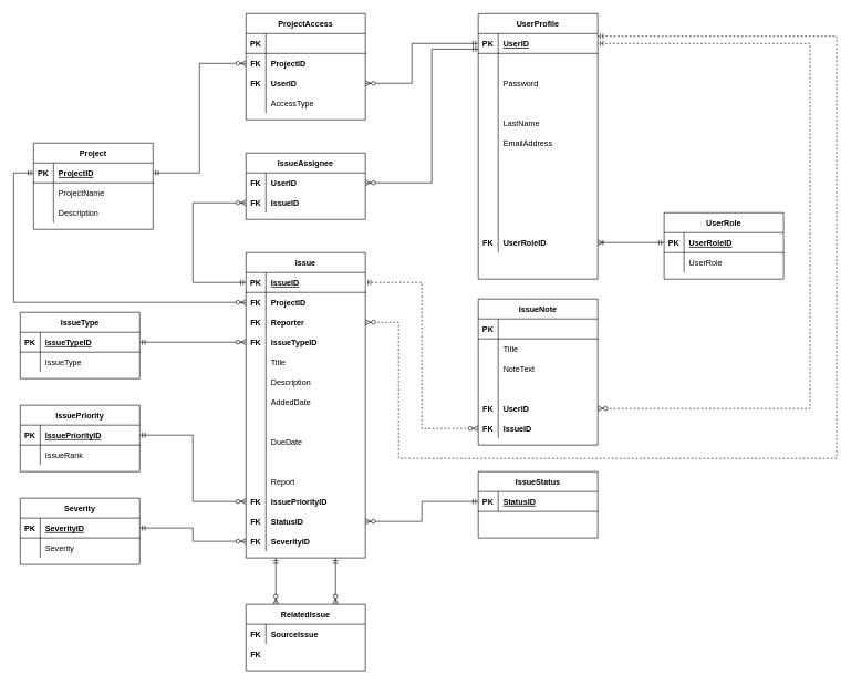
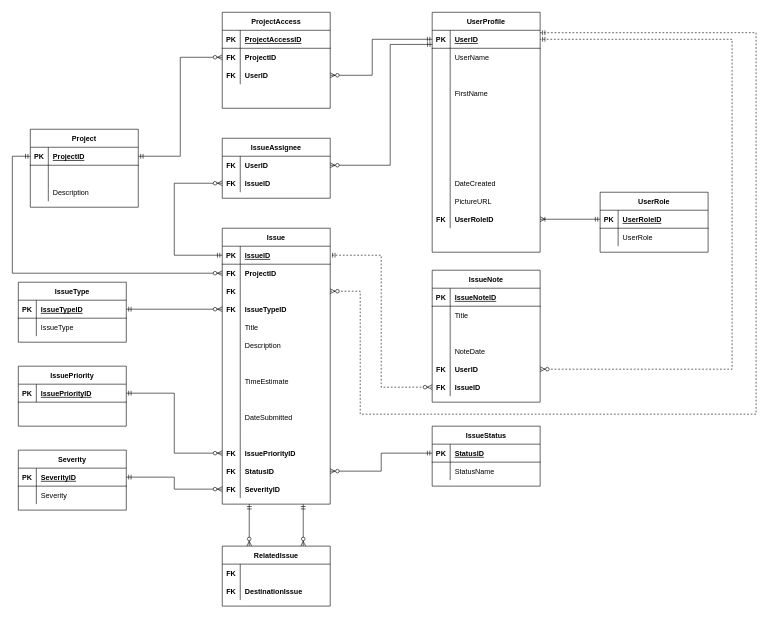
+ <mxCell id="15" value="ProjectAccessID" style="shape=partialRectangle;connectable=0;fillColor=none;top=0;left=0;bottom=0;right=0;align=left;spacingLeft=6;fontStyle=5;overflow=hidden;" vertex="1" parent="13"><mxGeometry x="30" width="150" height="30" as="geometry" /></mxCell>
+ <mxCell id="31" value="UserName" style="shape=partialRectangle;connectable=0;fillColor=none;top=0;left=0;bottom=0;right=0;align=left;spacingLeft=6;overflow=hidden;" vertex="1" parent="29"><mxGeometry x="30" width="150" height="30" as="geometry" /></mxCell>
- <mxCell id="34" value="Password" style="shape=partialRectangle;connectable=0;fillColor=none;top=0;left=0;bottom=0;right=0;align=left;spacingLeft=6;overflow=hidden;" vertex="1" parent="32"><mxGeometry x="30" width="150" height="30" as="geometry" /></mxCell>
- <mxCell id="24" value="AccessType" style="shape=partialRectangle;connectable=0;fillColor=none;top=0;left=0;bottom=0;right=0;align=left;spacingLeft=6;overflow=hidden;" vertex="1" parent="22"><mxGeometry x="30" width="150" height="30" as="geometry" /></mxCell>
+ <mxCell id="37" value="FirstName" style="shape=partialRectangle;connectable=0;fillColor=none;top=0;left=0;bottom=0;right=0;align=left;spacingLeft=6;overflow=hidden;" vertex="1" parent="35"><mxGeometry x="30" width="150" height="30" as="geometry" /></mxCell>
- <mxCell id="40" value="LastName" style="shape=partialRectangle;connectable=0;fillColor=none;top=0;left=0;bottom=0;right=0;align=left;spacingLeft=6;overflow=hidden;" vertex="1" parent="38"><mxGeometry x="30" width="150" height="30" as="geometry" /></mxCell>
- <mxCell id="43" value="EmailAddress" style="shape=partialRectangle;connectable=0;fillColor=none;top=0;left=0;bottom=0;right=0;align=left;spacingLeft=6;overflow=hidden;" vertex="1" parent="41"><mxGeometry x="30" width="150" height="30" as="geometry" /></mxCell>
- <mxCell id="8" value="ProjectName" style="shape=partialRectangle;connectable=0;fillColor=none;top=0;left=0;bottom=0;right=0;align=left;spacingLeft=6;overflow=hidden;" vertex="1" parent="6"><mxGeometry x="30" width="150" height="30" as="geometry" /></mxCell>
+ <mxCell id="50" value="DateCreated" style="shape=partialRectangle;connectable=0;fillColor=none;top=0;left=0;bottom=0;right=0;align=left;spacingLeft=6;overflow=hidden;" vertex="1" parent="48"><mxGeometry x="30" width="150" height="30" as="geometry" /></mxCell>
+ <mxCell id="53" value="PictureURL" style="shape=partialRectangle;connectable=0;fillColor=none;top=0;left=0;bottom=0;right=0;align=left;spacingLeft=6;overflow=hidden;" vertex="1" parent="51"><mxGeometry x="30" width="150" height="30" as="geometry" /></mxCell>
- <mxCell id="87" value="Reporter" style="shape=partialRectangle;connectable=0;fillColor=none;top=0;left=0;bottom=0;right=0;align=left;spacingLeft=6;overflow=hidden;fontStyle=1" vertex="1" parent="85"><mxGeometry x="30" width="150" height="30" as="geometry" /></mxCell>
+ <mxCell id="62" value="IssueNoteID" style="shape=partialRectangle;connectable=0;fillColor=none;top=0;left=0;bottom=0;right=0;align=left;spacingLeft=6;fontStyle=5;overflow=hidden;" vertex="1" parent="60"><mxGeometry x="30" width="150" height="30" as="geometry" /></mxCell>
- <mxCell id="68" value="NoteText" style="shape=partialRectangle;connectable=0;fillColor=none;top=0;left=0;bottom=0;right=0;align=left;spacingLeft=6;overflow=hidden;" vertex="1" parent="66"><mxGeometry x="30" width="150" height="30" as="geometry" /></mxCell>
+ <mxCell id="71" value="NoteDate" style="shape=partialRectangle;connectable=0;fillColor=none;top=0;left=0;bottom=0;right=0;align=left;spacingLeft=6;overflow=hidden;" vertex="1" parent="69"><mxGeometry x="30" width="150" height="30" as="geometry" /></mxCell>
- <mxCell id="99" value="AddedDate" style="shape=partialRectangle;connectable=0;fillColor=none;top=0;left=0;bottom=0;right=0;align=left;spacingLeft=6;overflow=hidden;" vertex="1" parent="97"><mxGeometry x="30" width="150" height="30" as="geometry" /></mxCell>
+ <mxCell id="102" value="TimeEstimate" style="shape=partialRectangle;connectable=0;fillColor=none;top=0;left=0;bottom=0;right=0;align=left;spacingLeft=6;overflow=hidden;" vertex="1" parent="100"><mxGeometry x="30" width="150" height="30" as="geometry" /></mxCell>
- <mxCell id="105" value="DueDate" style="shape=partialRectangle;connectable=0;fillColor=none;top=0;left=0;bottom=0;right=0;align=left;spacingLeft=6;overflow=hidden;" vertex="1" parent="103"><mxGeometry x="30" width="150" height="30" as="geometry" /></mxCell>
- <mxCell id="134" value="IssueRank" style="shape=partialRectangle;connectable=0;fillColor=none;top=0;left=0;bottom=0;right=0;align=left;spacingLeft=6;overflow=hidden;" vertex="1" parent="132"><mxGeometry x="30" width="150" height="30" as="geometry" /></mxCell>
+ <mxCell id="108" value="DateSubmitted" style="shape=partialRectangle;connectable=0;fillColor=none;top=0;left=0;bottom=0;right=0;align=left;spacingLeft=6;overflow=hidden;" vertex="1" parent="106"><mxGeometry x="30" width="150" height="30" as="geometry" /></mxCell>
- <mxCell id="111" value="Report" style="shape=partialRectangle;connectable=0;fillColor=none;top=0;left=0;bottom=0;right=0;align=left;spacingLeft=6;overflow=hidden;" vertex="1" parent="109"><mxGeometry x="30" width="150" height="30" as="geometry" /></mxCell>
+ <mxCell id="151" value="StatusName" style="shape=partialRectangle;connectable=0;fillColor=none;top=0;left=0;bottom=0;right=0;align=left;spacingLeft=6;overflow=hidden;" vertex="1" parent="149"><mxGeometry x="30" width="150" height="30" as="geometry" /></mxCell>
- <mxCell id="172" value="SourceIssue" style="shape=partialRectangle;connectable=0;fillColor=none;top=0;left=0;bottom=0;right=0;align=left;spacingLeft=6;overflow=hidden;fontStyle=1" vertex="1" parent="170"><mxGeometry x="30" width="150" height="30" as="geometry" /></mxCell>
+ <mxCell id="175" value="DestinationIssue" style="shape=partialRectangle;connectable=0;fillColor=none;top=0;left=0;bottom=0;right=0;align=left;spacingLeft=6;overflow=hidden;fontStyle=1" vertex="1" parent="173"><mxGeometry x="30" width="150" height="30" as="geometry" /></mxCell>
